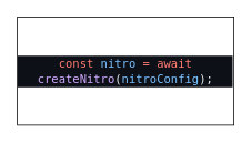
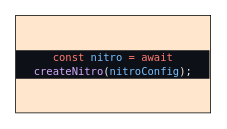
- <mxCell id="2" value="&lt;div style=&quot;color: rgb(230, 237, 243); background-color: rgb(13, 17, 23); font-family: &amp;quot;Droid Sans Mono&amp;quot;, &amp;quot;monospace&amp;quot;, monospace; font-weight: normal; font-size: 14px; line-height: 19px;&quot;&gt;&lt;div&gt;&lt;span style=&quot;color: #ff7b72;&quot;&gt;const&lt;/span&gt;&lt;span style=&quot;color: #e6edf3;&quot;&gt; &lt;/span&gt;&lt;span style=&quot;color: #79c0ff;&quot;&gt;nitro&lt;/span&gt;&lt;span style=&quot;color: #e6edf3;&quot;&gt; &lt;/span&gt;&lt;span style=&quot;color: #ff7b72;&quot;&gt;=&lt;/span&gt;&lt;span style=&quot;color: #e6edf3;&quot;&gt; &lt;/span&gt;&lt;span style=&quot;color: #ff7b72;&quot;&gt;await&lt;/span&gt;&lt;span style=&quot;color: #e6edf3;&quot;&gt; &lt;/span&gt;&lt;span style=&quot;color: #d2a8ff;&quot;&gt;createNitro&lt;/span&gt;&lt;span style=&quot;color: #e6edf3;&quot;&gt;(&lt;/span&gt;&lt;span style=&quot;color: #79c0ff;&quot;&gt;nitroConfig&lt;/span&gt;&lt;span style=&quot;color: #e6edf3;&quot;&gt;);&lt;/span&gt;&lt;/div&gt;&lt;/div&gt;" style="rounded=0;whiteSpace=wrap;html=1;fontSize=16;" vertex="1" parent="1"><mxGeometry x="20" y="20" width="260" height="130" as="geometry" /></mxCell>
+ <mxCell id="2" value="&lt;div style=&quot;color: rgb(230, 237, 243); background-color: rgb(13, 17, 23); font-family: &amp;quot;Droid Sans Mono&amp;quot;, &amp;quot;monospace&amp;quot;, monospace; font-weight: normal; font-size: 14px; line-height: 19px;&quot;&gt;&lt;div&gt;&lt;span style=&quot;color: #ff7b72;&quot;&gt;const&lt;/span&gt;&lt;span style=&quot;color: #e6edf3;&quot;&gt; &lt;/span&gt;&lt;span style=&quot;color: #79c0ff;&quot;&gt;nitro&lt;/span&gt;&lt;span style=&quot;color: #e6edf3;&quot;&gt; &lt;/span&gt;&lt;span style=&quot;color: #ff7b72;&quot;&gt;=&lt;/span&gt;&lt;span style=&quot;color: #e6edf3;&quot;&gt; &lt;/span&gt;&lt;span style=&quot;color: #ff7b72;&quot;&gt;await&lt;/span&gt;&lt;span style=&quot;color: #e6edf3;&quot;&gt; &lt;/span&gt;&lt;span style=&quot;color: #d2a8ff;&quot;&gt;createNitro&lt;/span&gt;&lt;span style=&quot;color: #e6edf3;&quot;&gt;(&lt;/span&gt;&lt;span style=&quot;color: #79c0ff;&quot;&gt;nitroConfig&lt;/span&gt;&lt;span style=&quot;color: #e6edf3;&quot;&gt;);&lt;/span&gt;&lt;/div&gt;&lt;/div&gt;" style="rounded=0;whiteSpace=wrap;html=1;fontSize=16;fillColor=#ffe6cc;" vertex="1" parent="1"><mxGeometry x="20" y="20" width="260" height="130" as="geometry" /></mxCell>
